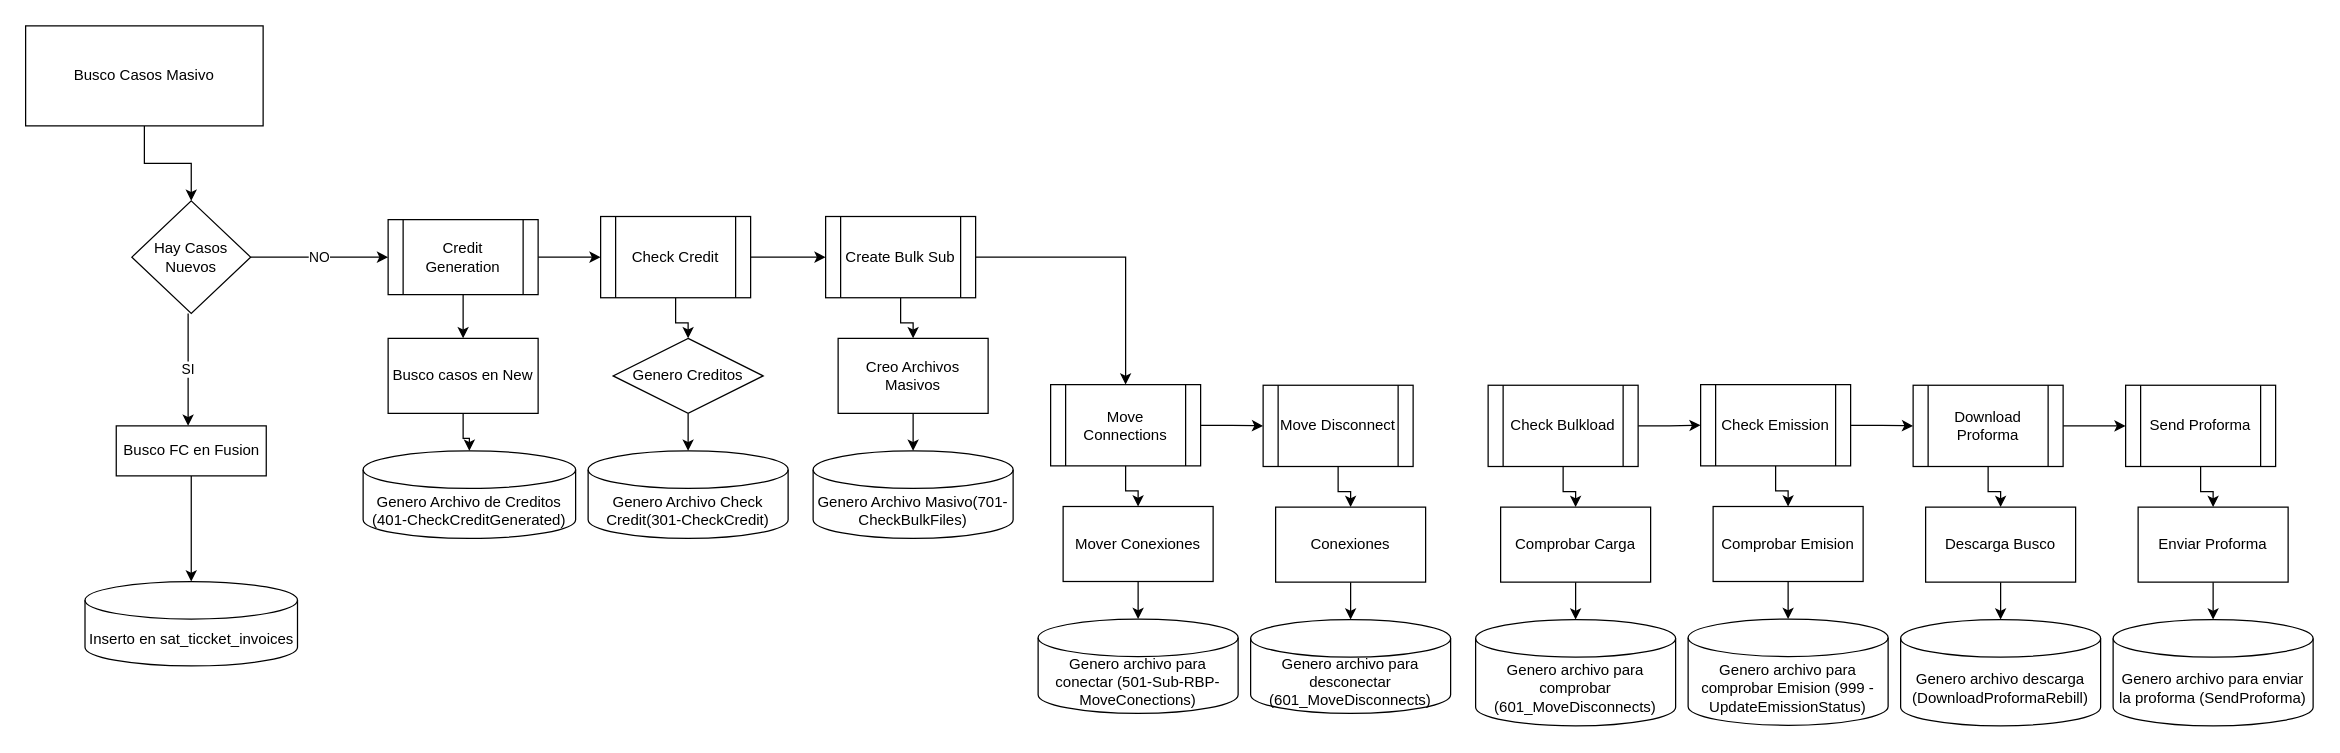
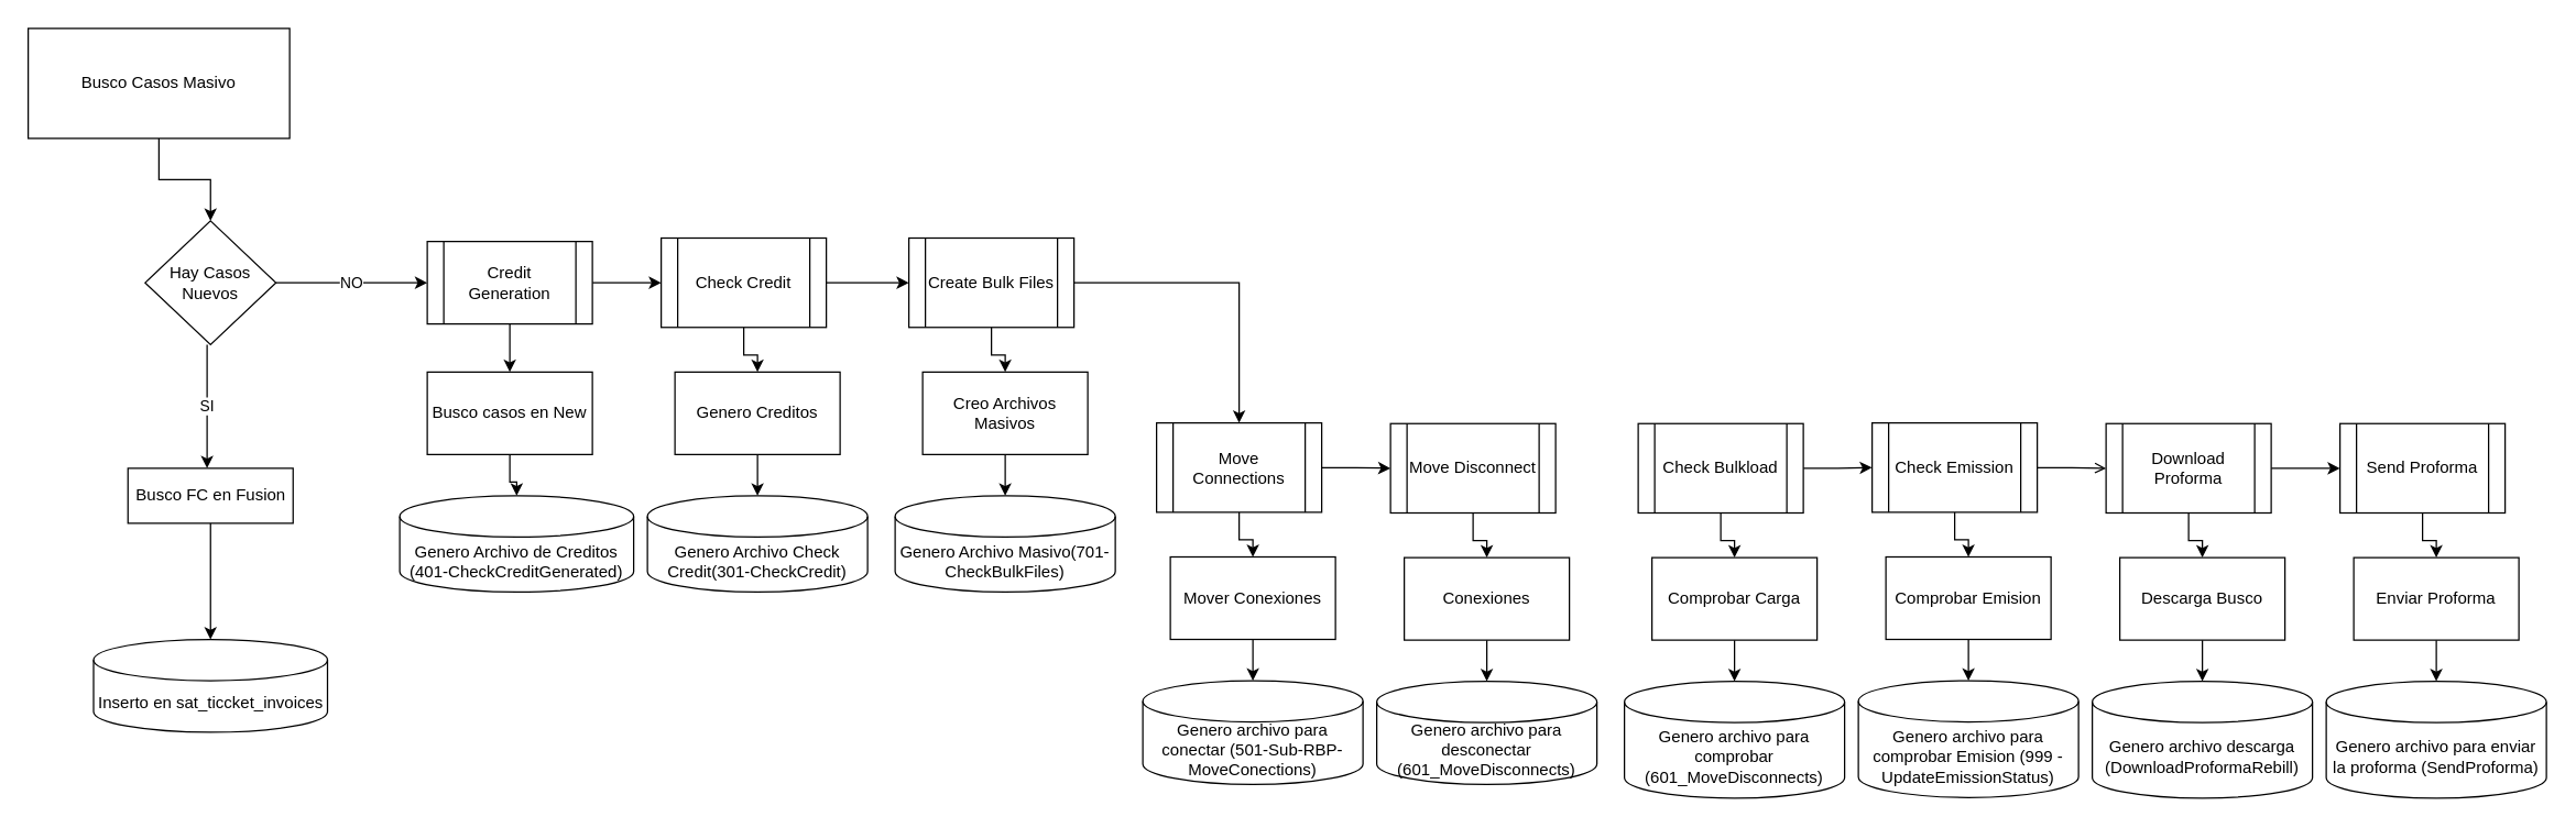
- <mxCell id="25" value="Create Bulk Sub" style="shape=process;whiteSpace=wrap;html=1;backgroundOutline=1;" parent="1" vertex="1"><mxGeometry x="660" y="172.5" width="120" height="65" as="geometry" /></mxCell>
+ <mxCell id="25" value="Create Bulk Files" style="shape=process;whiteSpace=wrap;html=1;backgroundOutline=1;" parent="1" vertex="1"><mxGeometry x="660" y="172.5" width="120" height="65" as="geometry" /></mxCell>
- <mxCell id="21" value="Genero Creditos" style="rhombus;whiteSpace=wrap;html=1;" parent="1" vertex="1"><mxGeometry x="490" y="270" width="120" height="60" as="geometry" /></mxCell>
+ <mxCell id="21" value="Genero Creditos" style="whiteSpace=wrap;html=1;" parent="1" vertex="1"><mxGeometry x="490" y="270" width="120" height="60" as="geometry" /></mxCell>
- <mxCell id="47" value="" style="edgeStyle=orthogonalEdgeStyle;rounded=0;orthogonalLoop=1;jettySize=auto;html=1;" parent="1" source="48" target="54" edge="1"><mxGeometry relative="1" as="geometry" /></mxCell>
+ <mxCell id="47" value="" style="edgeStyle=orthogonalEdgeStyle;rounded=0;orthogonalLoop=1;jettySize=auto;html=1;endArrow=open;" parent="1" source="48" target="54" edge="1"><mxGeometry relative="1" as="geometry" /></mxCell>
